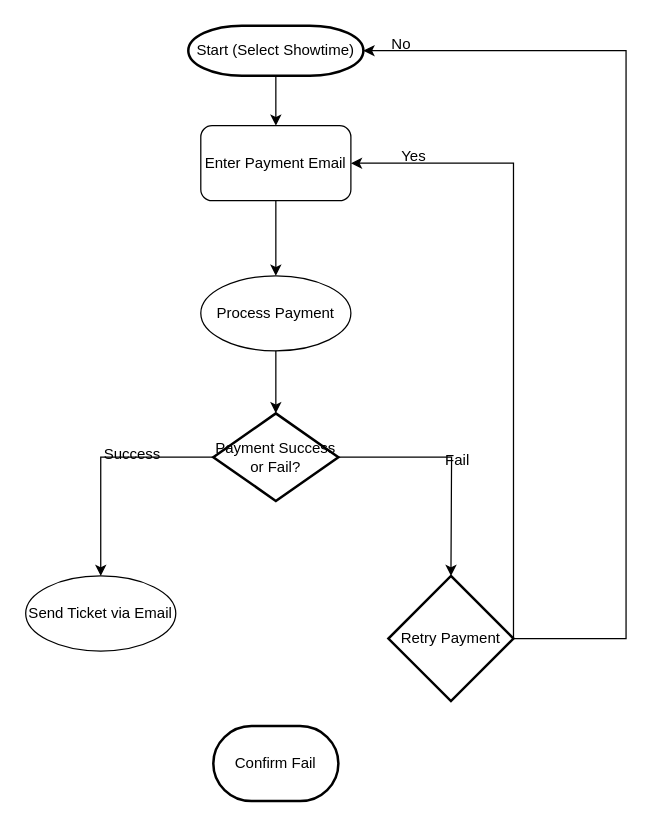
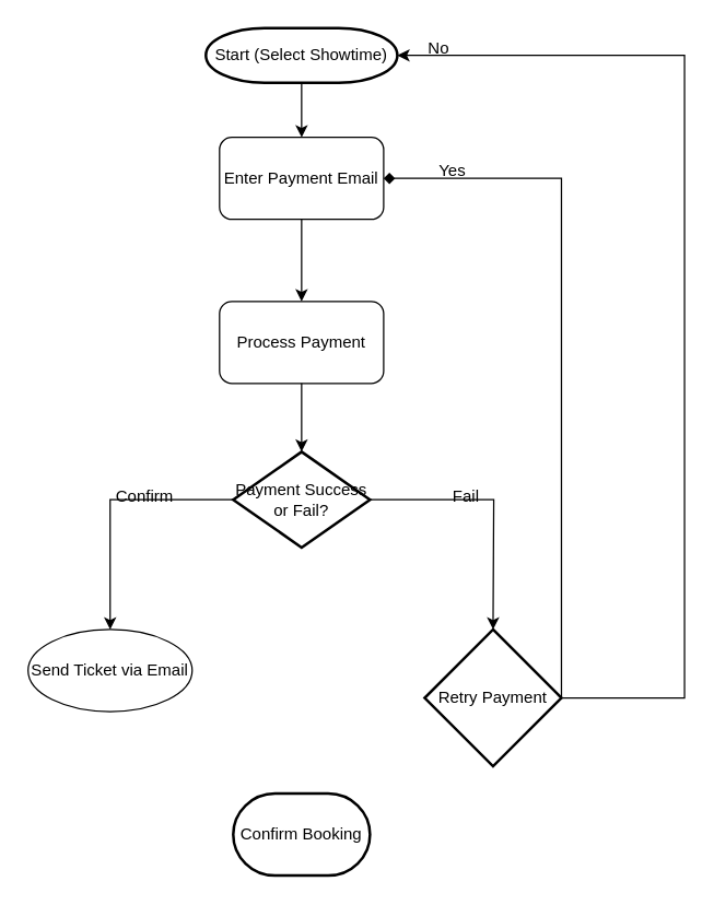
- <mxCell id="16" value="" style="endArrow=classic;html=1;rounded=0;exitX=1;exitY=0.5;exitDx=0;exitDy=0;exitPerimeter=0;entryX=1;entryY=0.5;entryDx=0;entryDy=0;" edge="1" parent="1" source="15" target="6"><mxGeometry width="50" height="50" relative="1" as="geometry"><mxPoint x="450" y="490" as="sourcePoint" /><mxPoint x="410" y="100" as="targetPoint" /><Array as="points"><mxPoint x="410" y="130" /></Array></mxGeometry></mxCell>
+ <mxCell id="16" value="" style="endArrow=diamond;html=1;rounded=0;exitX=1;exitY=0.5;exitDx=0;exitDy=0;exitPerimeter=0;entryX=1;entryY=0.5;entryDx=0;entryDy=0;" edge="1" parent="1" source="15" target="6"><mxGeometry width="50" height="50" relative="1" as="geometry"><mxPoint x="450" y="490" as="sourcePoint" /><mxPoint x="410" y="100" as="targetPoint" /><Array as="points"><mxPoint x="410" y="130" /></Array></mxGeometry></mxCell>
- <mxCell id="4" value="Process Payment" style="ellipse;whiteSpace=wrap;html=1;" vertex="1" parent="1"><mxGeometry x="160" y="220" width="120" height="60" as="geometry" /></mxCell>
+ <mxCell id="4" value="Process Payment" style="rounded=1;whiteSpace=wrap;html=1;" vertex="1" parent="1"><mxGeometry x="160" y="220" width="120" height="60" as="geometry" /></mxCell>
- <mxCell id="11" value="&lt;span style=&quot;text-wrap: wrap;&quot;&gt;Success&lt;/span&gt;" style="text;html=1;align=center;verticalAlign=middle;resizable=0;points=[];autosize=1;strokeColor=none;fillColor=none;" vertex="1" parent="1"><mxGeometry x="70" y="348" width="70" height="30" as="geometry" /></mxCell>
+ <mxCell id="11" value="&lt;span style=&quot;text-wrap: wrap;&quot;&gt;Confirm&lt;/span&gt;" style="text;html=1;align=center;verticalAlign=middle;resizable=0;points=[];autosize=1;strokeColor=none;fillColor=none;" vertex="1" parent="1"><mxGeometry x="70" y="348" width="70" height="30" as="geometry" /></mxCell>
- <mxCell id="12" value="&lt;span style=&quot;text-wrap: wrap;&quot;&gt;Fail&lt;/span&gt;" style="text;html=1;align=center;verticalAlign=middle;resizable=0;points=[];autosize=1;strokeColor=none;fillColor=none;" vertex="1" parent="1"><mxGeometry x="345" y="353" width="40" height="30" as="geometry" /></mxCell>
+ <mxCell id="12" value="&lt;span style=&quot;text-wrap: wrap;&quot;&gt;Fail&lt;/span&gt;" style="text;html=1;align=center;verticalAlign=middle;resizable=0;points=[];autosize=1;strokeColor=none;fillColor=none;" vertex="1" parent="1"><mxGeometry x="320" y="348" width="40" height="30" as="geometry" /></mxCell>
- <mxCell id="13" value="Confirm Fail" style="strokeWidth=2;html=1;shape=mxgraph.flowchart.terminator;whiteSpace=wrap;" vertex="1" parent="1"><mxGeometry x="170" y="580" width="100" height="60" as="geometry" /></mxCell>
+ <mxCell id="13" value="Confirm Booking" style="strokeWidth=2;html=1;shape=mxgraph.flowchart.terminator;whiteSpace=wrap;" vertex="1" parent="1"><mxGeometry x="170" y="580" width="100" height="60" as="geometry" /></mxCell>
